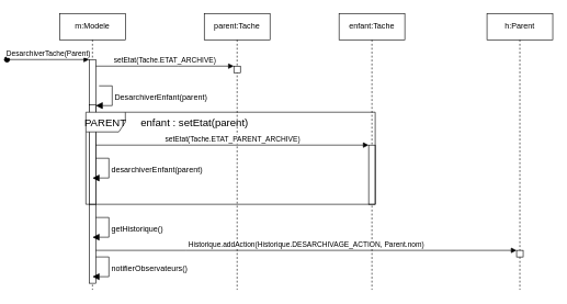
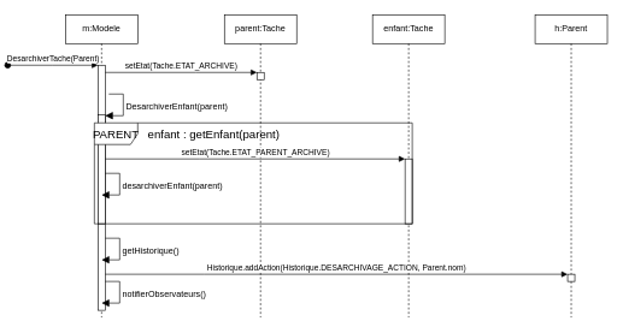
- <mxCell id="13" value="enfant :&amp;nbsp;setEtat(parent)" style="text;html=1;align=center;verticalAlign=middle;resizable=0;points=[];autosize=1;strokeColor=none;fillColor=none;fontSize=16;" vertex="1" parent="1"><mxGeometry x="120" y="170" width="210" height="30" as="geometry" /></mxCell>
+ <mxCell id="13" value="enfant :&amp;nbsp;getEnfant(parent)" style="text;html=1;align=center;verticalAlign=middle;resizable=0;points=[];autosize=1;strokeColor=none;fillColor=none;fontSize=16;" vertex="1" parent="1"><mxGeometry x="120" y="170" width="210" height="30" as="geometry" /></mxCell>
